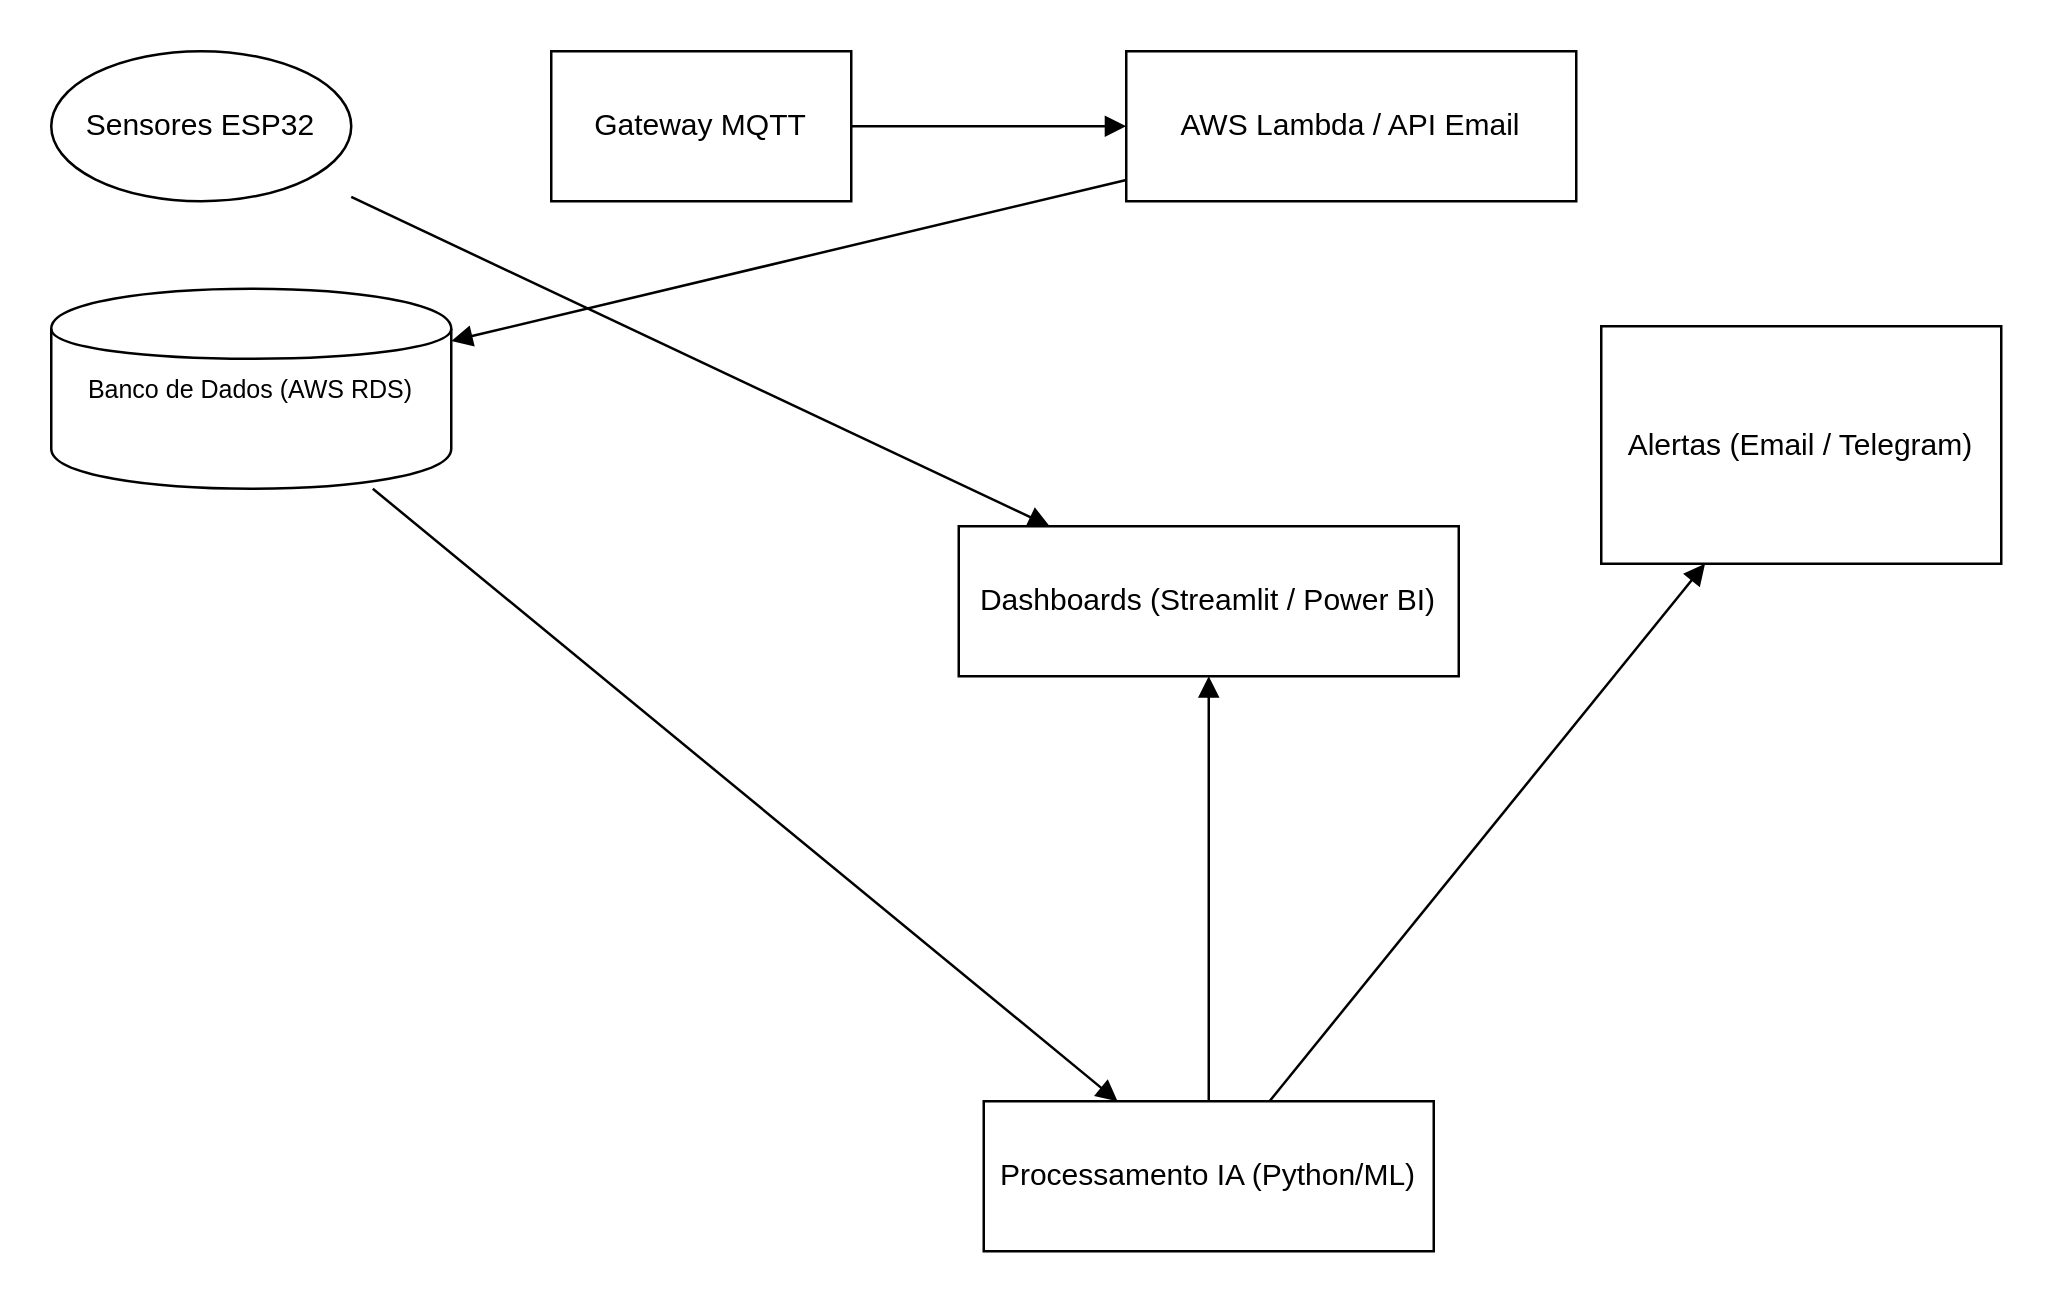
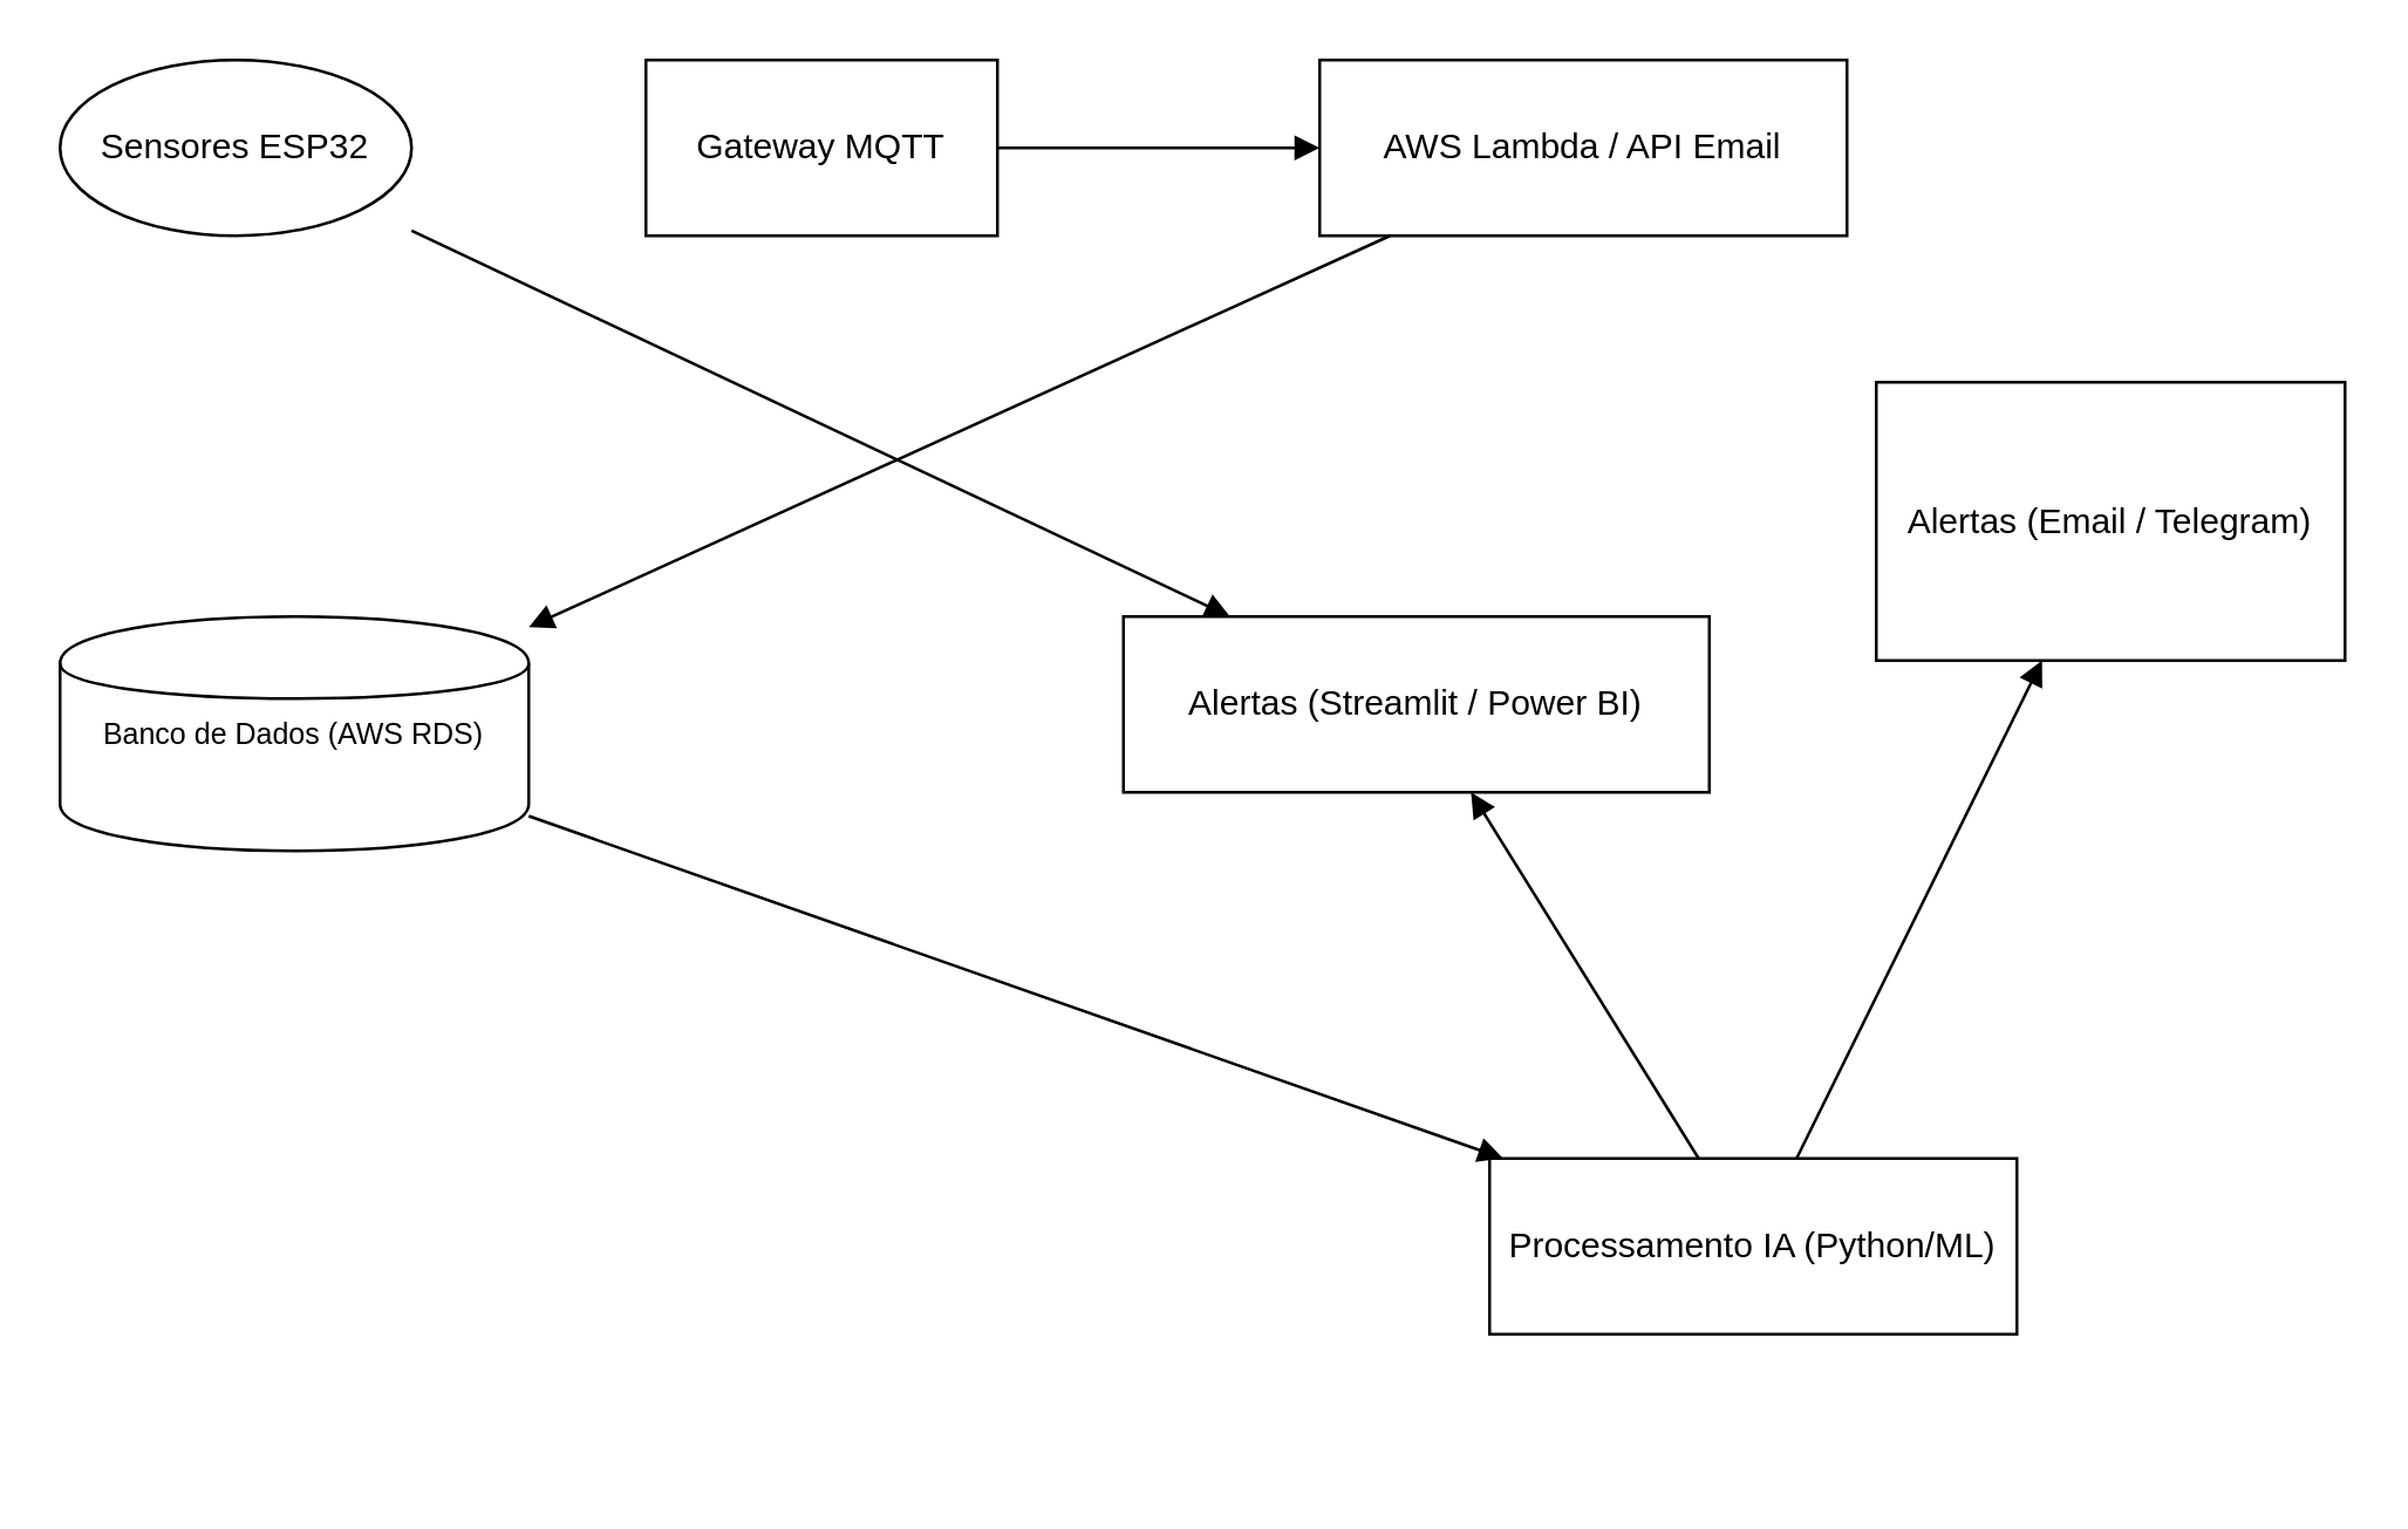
- <mxCell id="5" value="&lt;font style=&quot;font-size: 10px;&quot;&gt;Banco de Dados (AWS RDS)&lt;/font&gt;" style="shape=cylinder;whiteSpace=wrap;html=1;" parent="1" vertex="1"><mxGeometry x="20" y="115" width="160" height="80" as="geometry" /></mxCell>
+ <mxCell id="5" value="&lt;font style=&quot;font-size: 10px;&quot;&gt;Banco de Dados (AWS RDS)&lt;/font&gt;" style="shape=cylinder;whiteSpace=wrap;html=1;" parent="1" vertex="1"><mxGeometry x="20" y="210" width="160" height="80" as="geometry" /></mxCell>
- <mxCell id="7" value="Dashboards (Streamlit / Power BI)" style="shape=rectangle;whiteSpace=wrap;html=1;" parent="1" vertex="1"><mxGeometry x="383" y="210" width="200" height="60" as="geometry" /></mxCell>
+ <mxCell id="7" value="Alertas (Streamlit / Power BI)" style="shape=rectangle;whiteSpace=wrap;html=1;" parent="1" vertex="1"><mxGeometry x="383" y="210" width="200" height="60" as="geometry" /></mxCell>
- <mxCell id="6" value="Processamento IA (Python/ML)" style="shape=rectangle;whiteSpace=wrap;html=1;" parent="1" vertex="1"><mxGeometry x="393" y="440" width="180" height="60" as="geometry" /></mxCell>
+ <mxCell id="6" value="Processamento IA (Python/ML)" style="shape=rectangle;whiteSpace=wrap;html=1;" parent="1" vertex="1"><mxGeometry x="508" y="395" width="180" height="60" as="geometry" /></mxCell>
